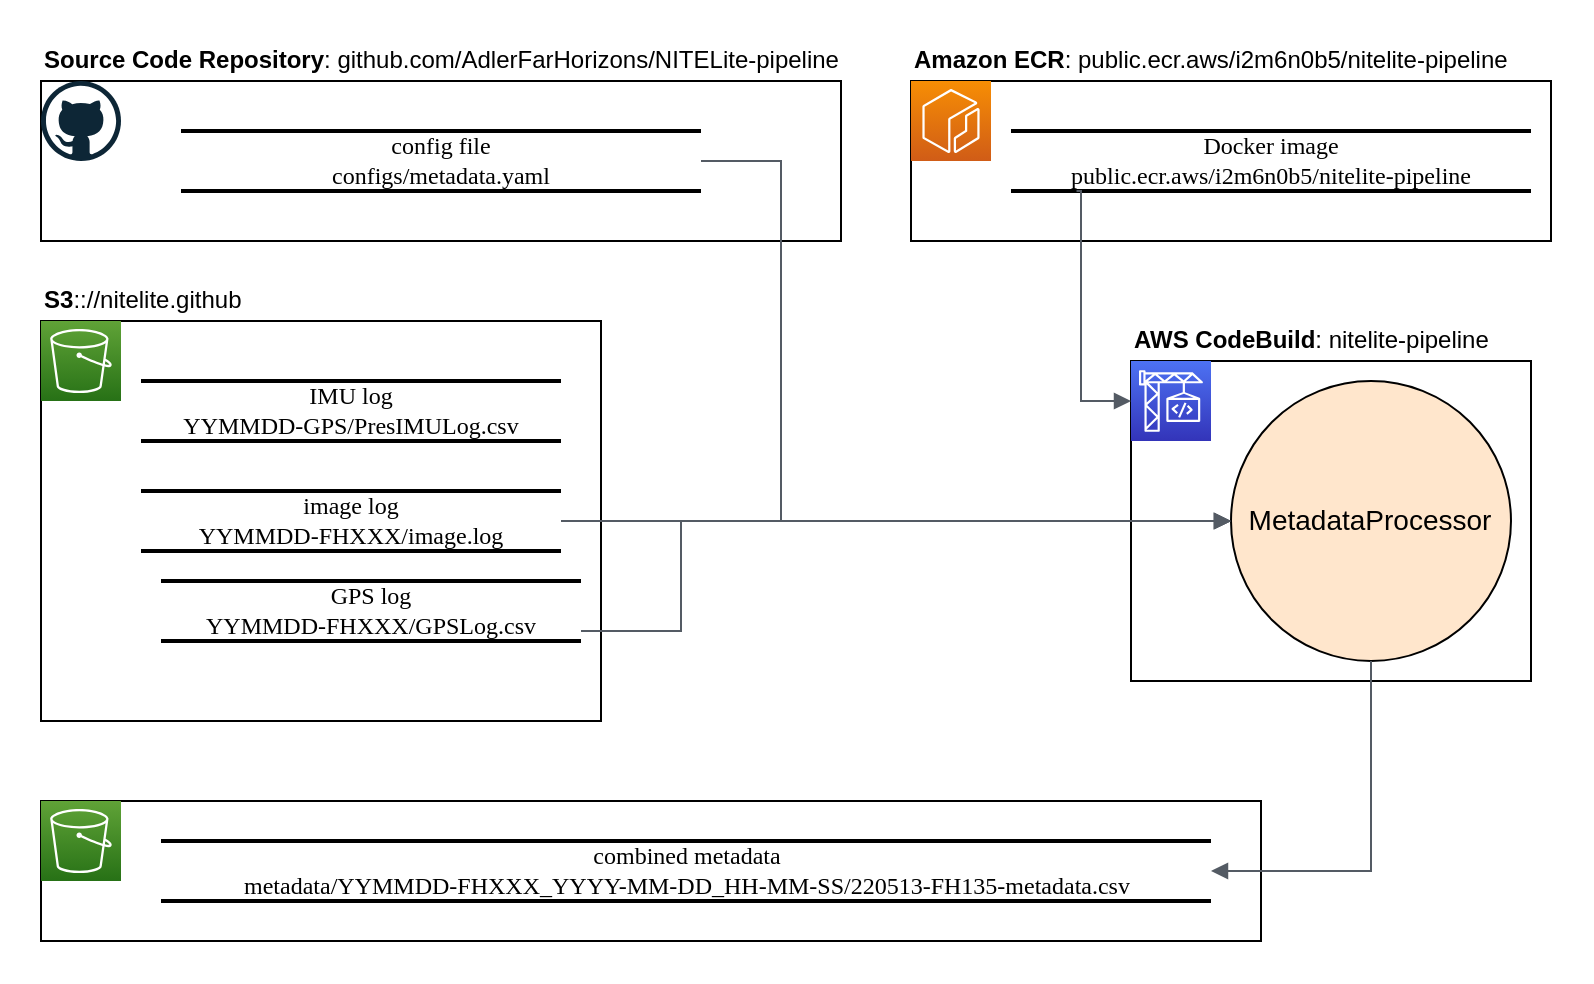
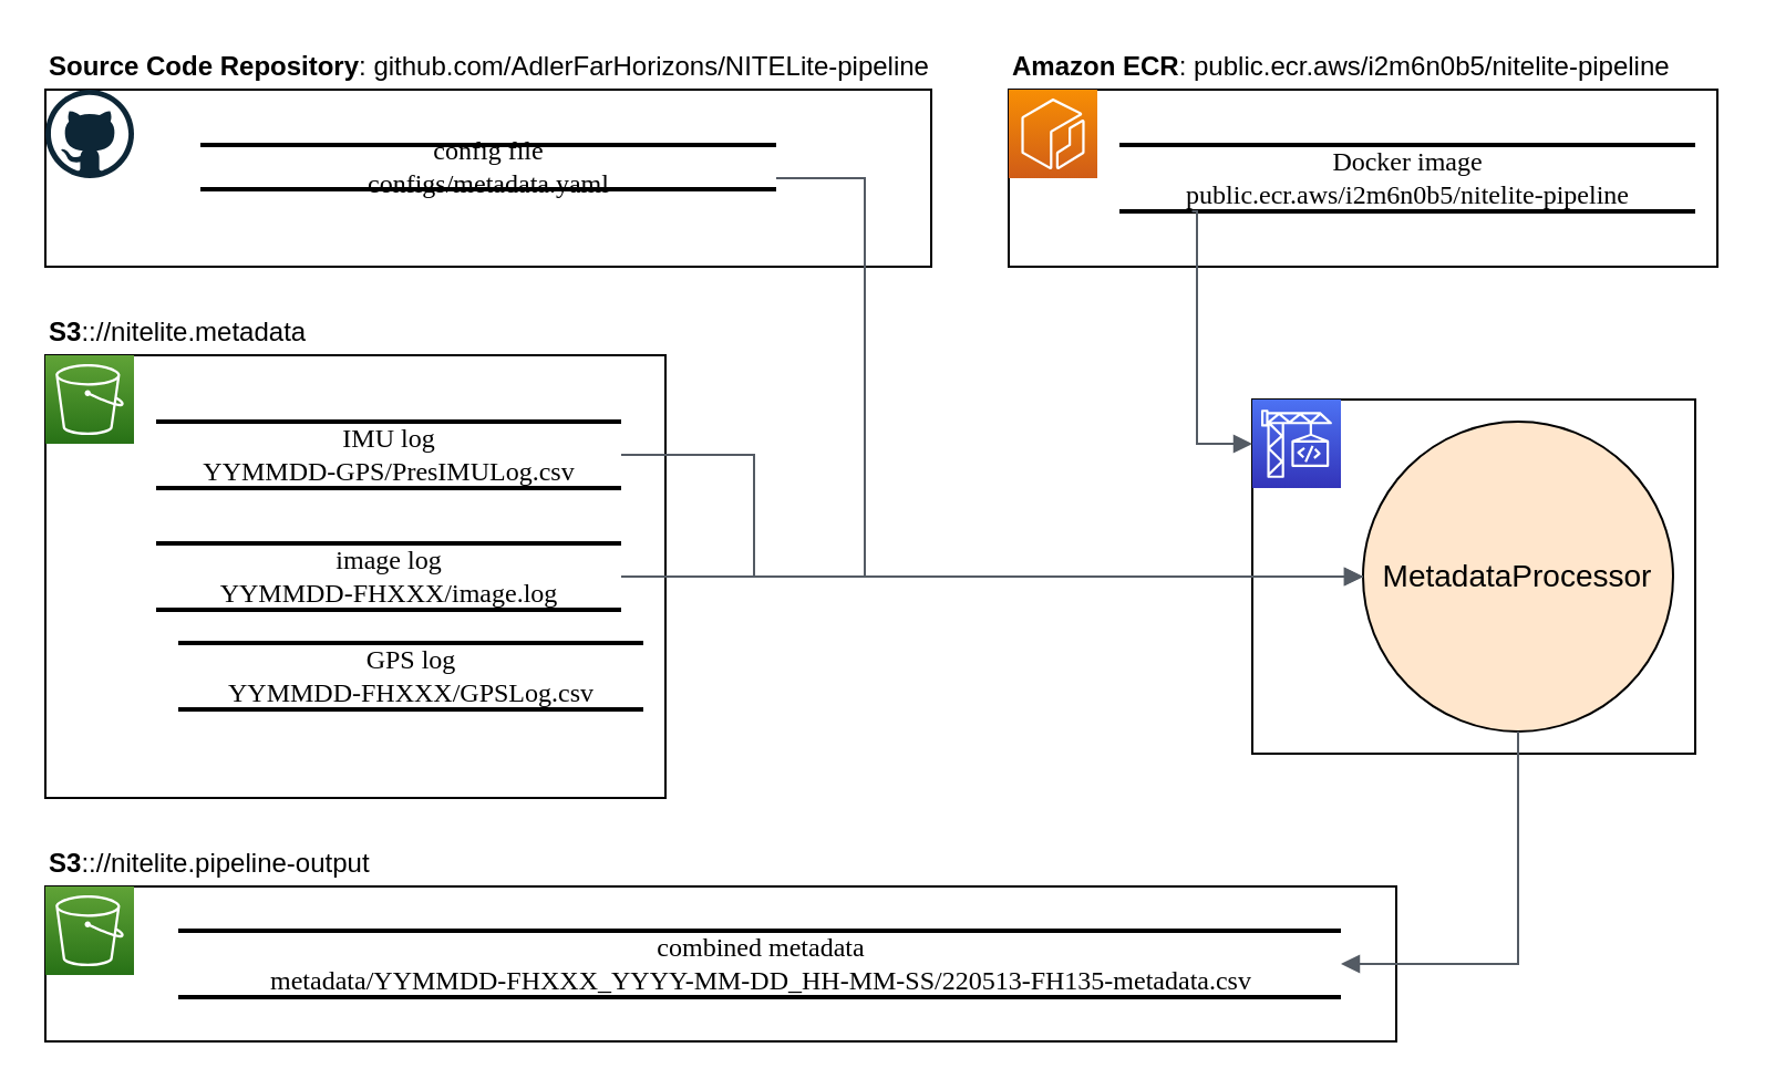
- <mxCell id="20" value="config file&lt;br&gt;configs/metadata.yaml" style="html=1;rounded=0;shadow=0;comic=0;labelBackgroundColor=none;strokeWidth=2;fontFamily=Verdana;fontSize=12;align=center;shape=mxgraph.ios7ui.horLines;" vertex="1" parent="1"><mxGeometry x="90" y="65" width="260" height="30" as="geometry" /></mxCell>
+ <mxCell id="20" value="config file&lt;br&gt;configs/metadata.yaml" style="html=1;rounded=0;shadow=0;comic=0;labelBackgroundColor=none;strokeWidth=2;fontFamily=Verdana;fontSize=12;align=center;shape=mxgraph.ios7ui.horLines;" vertex="1" parent="1"><mxGeometry x="90" y="65" width="260" height="20" as="geometry" /></mxCell>
- <mxCell id="6" value="&lt;b&gt;S3&lt;/b&gt;:://nitelite.github" style="text;html=1;strokeColor=none;fillColor=none;align=left;verticalAlign=middle;whiteSpace=wrap;rounded=0;" vertex="1" parent="1"><mxGeometry x="20" y="140" width="170" height="20" as="geometry" /></mxCell>
+ <mxCell id="6" value="&lt;b&gt;S3&lt;/b&gt;:://nitelite.metadata" style="text;html=1;strokeColor=none;fillColor=none;align=left;verticalAlign=middle;whiteSpace=wrap;rounded=0;" vertex="1" parent="1"><mxGeometry x="20" y="140" width="170" height="20" as="geometry" /></mxCell>
- <mxCell id="22" value="&lt;b&gt;AWS CodeBuild&lt;/b&gt;: nitelite-pipeline" style="text;html=1;strokeColor=none;fillColor=none;align=left;verticalAlign=middle;whiteSpace=wrap;rounded=0;" vertex="1" parent="1"><mxGeometry x="565" y="160" width="190" height="20" as="geometry" /></mxCell>
+ <mxCell id="27" value="" style="edgeStyle=orthogonalEdgeStyle;html=1;endArrow=block;elbow=vertical;startArrow=none;endFill=1;strokeColor=#545B64;rounded=0;fontSize=14;entryX=0;entryY=0.5;entryDx=0;entryDy=0;" edge="1" parent="1" source="5" target="24"><mxGeometry width="100" relative="1" as="geometry"><mxPoint x="420" y="190" as="sourcePoint" /><mxPoint x="520" y="190" as="targetPoint" /><Array as="points"><mxPoint x="340" y="205" /><mxPoint x="340" y="260" /></Array></mxGeometry></mxCell>
- <mxCell id="28" value="" style="edgeStyle=orthogonalEdgeStyle;html=1;endArrow=block;elbow=vertical;startArrow=none;endFill=1;strokeColor=#545B64;rounded=0;fontSize=14;entryX=0;entryY=0.5;entryDx=0;entryDy=0;" edge="1" parent="1" source="7" target="24"><mxGeometry width="100" relative="1" as="geometry"><mxPoint x="420" y="190" as="sourcePoint" /><mxPoint x="520" y="190" as="targetPoint" /><Array as="points"><mxPoint x="390" y="260" /><mxPoint x="390" y="260" /></Array></mxGeometry></mxCell>
+ <mxCell id="28" value="" style="edgeStyle=orthogonalEdgeStyle;html=1;endArrow=none;elbow=vertical;startArrow=none;endFill=1;strokeColor=#545B64;rounded=0;fontSize=14;entryX=0;entryY=0.5;entryDx=0;entryDy=0;" edge="1" parent="1" source="7" target="24"><mxGeometry width="100" relative="1" as="geometry"><mxPoint x="420" y="190" as="sourcePoint" /><mxPoint x="520" y="190" as="targetPoint" /><Array as="points"><mxPoint x="390" y="260" /><mxPoint x="390" y="260" /></Array></mxGeometry></mxCell>
- <mxCell id="29" value="" style="edgeStyle=orthogonalEdgeStyle;html=1;endArrow=block;elbow=vertical;startArrow=none;endFill=1;strokeColor=#545B64;rounded=0;fontSize=14;entryX=0;entryY=0.5;entryDx=0;entryDy=0;" edge="1" parent="1" source="8" target="24"><mxGeometry width="100" relative="1" as="geometry"><mxPoint x="420" y="190" as="sourcePoint" /><mxPoint x="520" y="190" as="targetPoint" /><Array as="points"><mxPoint x="340" y="315" /><mxPoint x="340" y="260" /></Array></mxGeometry></mxCell>
+ <mxCell id="10" value="&lt;b&gt;S3&lt;/b&gt;:://nitelite.pipeline-output" style="text;html=1;strokeColor=none;fillColor=none;align=left;verticalAlign=middle;whiteSpace=wrap;rounded=0;" vertex="1" parent="1"><mxGeometry x="20" y="380" width="170" height="20" as="geometry" /></mxCell>
